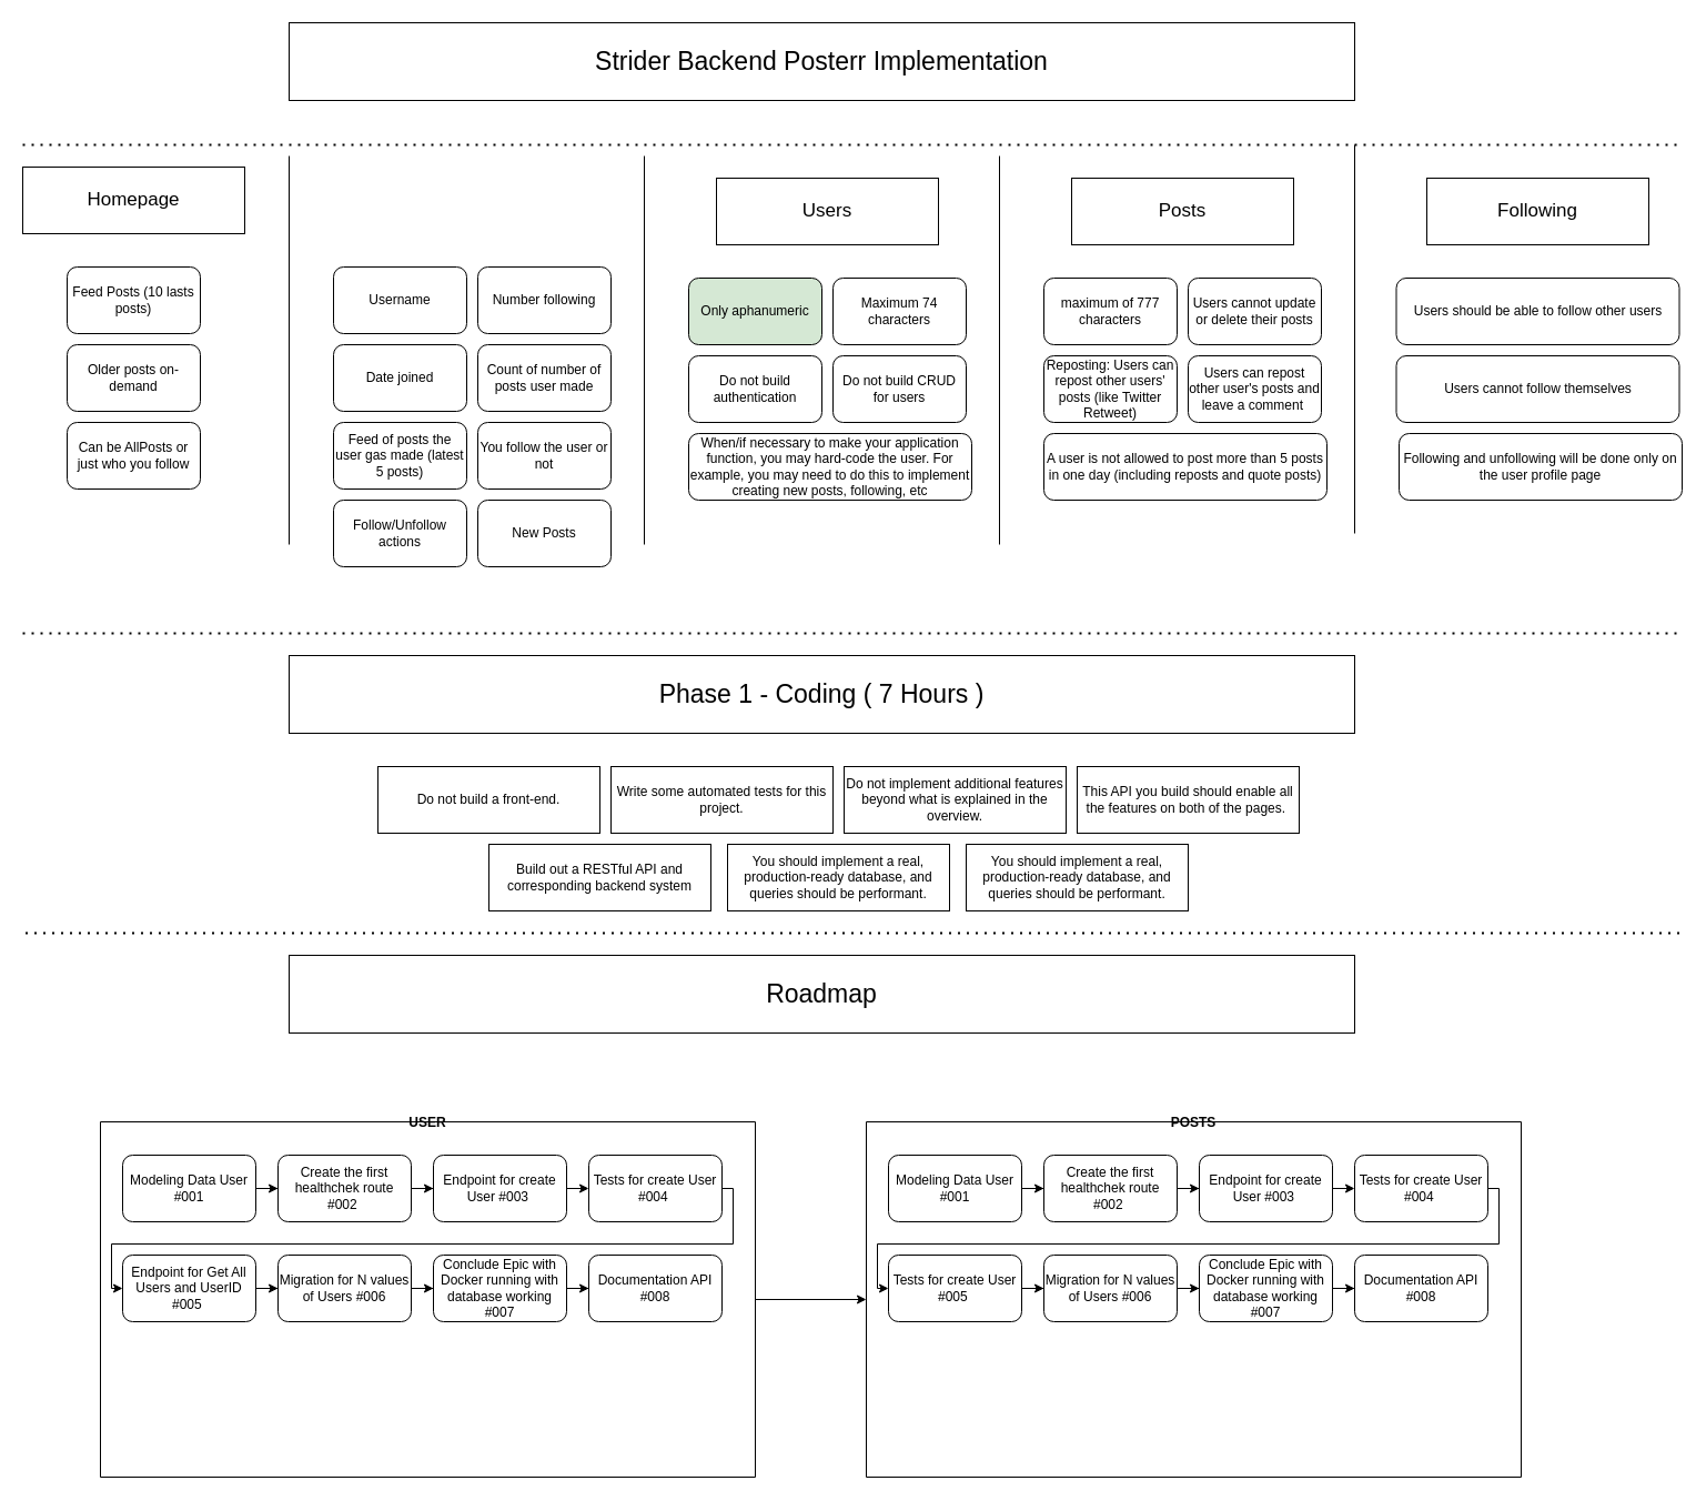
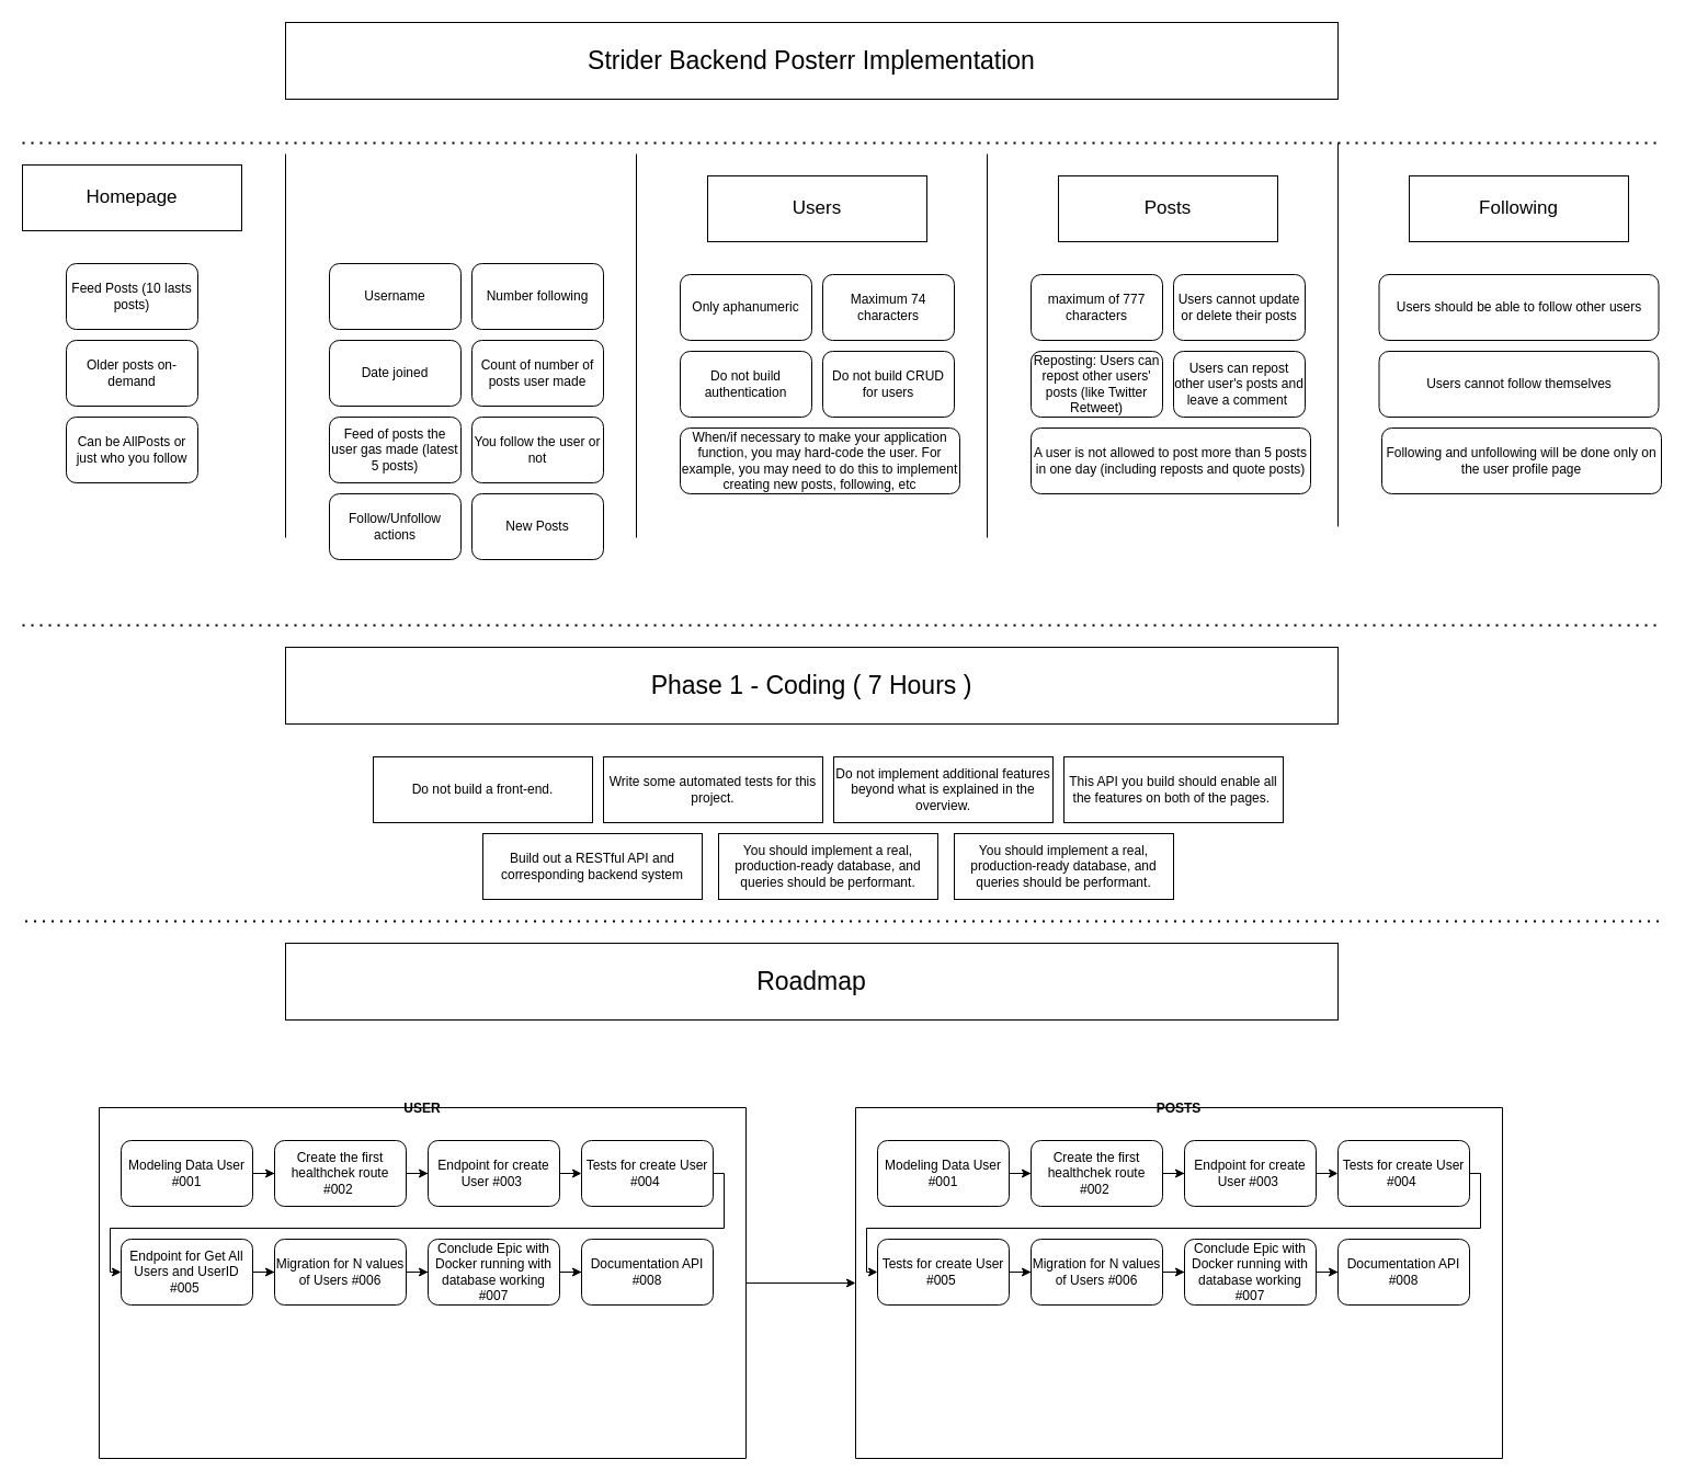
- <mxCell id="19" value="Only aphanumeric" style="rounded=1;whiteSpace=wrap;html=1;fillColor=#d5e8d4;" parent="1" vertex="1"><mxGeometry x="620" y="250" width="120" height="60" as="geometry" /></mxCell>
+ <mxCell id="19" value="Only aphanumeric" style="rounded=1;whiteSpace=wrap;html=1;" parent="1" vertex="1"><mxGeometry x="620" y="250" width="120" height="60" as="geometry" /></mxCell>
